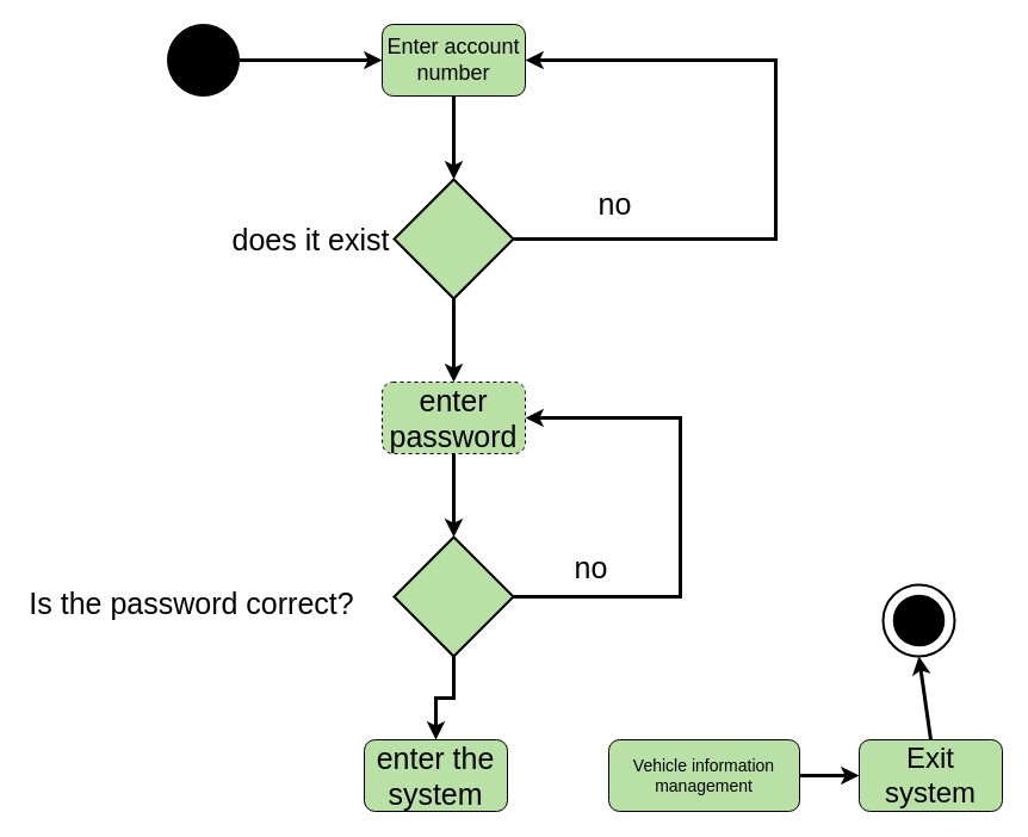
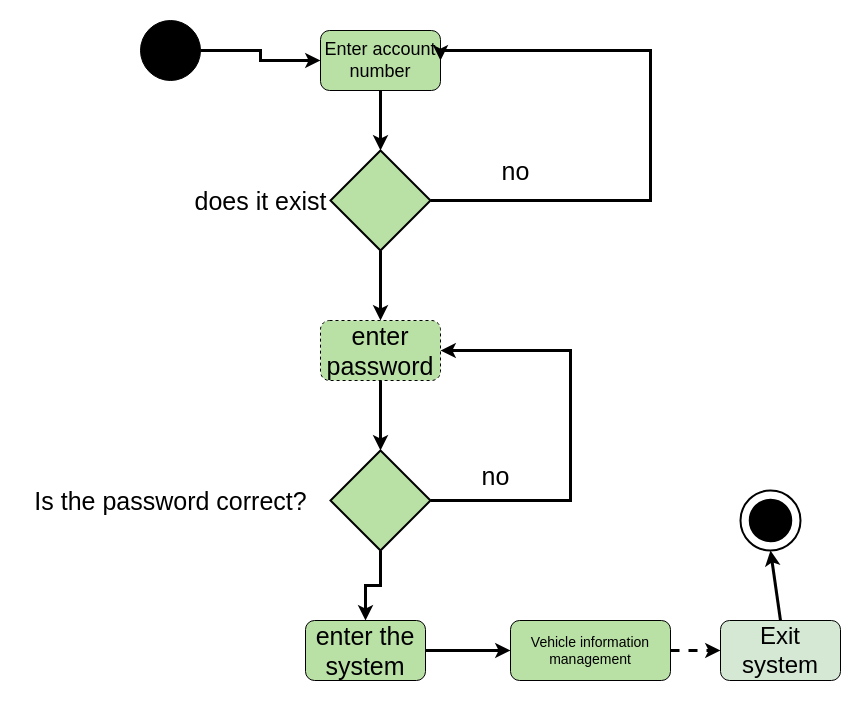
- <mxCell id="4" value="&lt;font style=&quot;font-size: 18px;&quot;&gt;Enter account number&lt;/font&gt;" style="rounded=1;whiteSpace=wrap;html=1;fillColor=#B9E0A5;" parent="1" vertex="1"><mxGeometry x="320" y="20" width="120" height="60" as="geometry" /></mxCell>
+ <mxCell id="4" value="&lt;font style=&quot;font-size: 18px;&quot;&gt;Enter account number&lt;/font&gt;" style="rounded=1;whiteSpace=wrap;html=1;fillColor=#B9E0A5;" parent="1" vertex="1"><mxGeometry x="320" y="30" width="120" height="60" as="geometry" /></mxCell>
- <mxCell id="23" value="&lt;font style=&quot;font-size: 25px;&quot;&gt;Is the password correct?&lt;/font&gt;" style="text;html=1;align=center;verticalAlign=middle;resizable=0;points=[];autosize=1;strokeColor=none;fillColor=none;" parent="1" vertex="1"><mxGeometry x="10" y="485" width="300" height="40" as="geometry" /></mxCell>
+ <mxCell id="23" value="&lt;font style=&quot;font-size: 25px;&quot;&gt;Is the password correct?&lt;/font&gt;" style="text;html=1;align=center;verticalAlign=middle;resizable=0;points=[];autosize=1;strokeColor=none;fillColor=none;" parent="1" vertex="1"><mxGeometry x="20" y="480" width="300" height="40" as="geometry" /></mxCell>
+ <mxCell id="12" style="edgeStyle=orthogonalEdgeStyle;rounded=0;orthogonalLoop=1;jettySize=auto;html=1;exitX=1;exitY=0.5;exitDx=0;exitDy=0;entryX=0;entryY=0.5;entryDx=0;entryDy=0;strokeWidth=3;" parent="1" source="13" target="15" edge="1"><mxGeometry relative="1" as="geometry" /></mxCell>
- <mxCell id="14" style="edgeStyle=orthogonalEdgeStyle;rounded=0;orthogonalLoop=1;jettySize=auto;html=1;exitX=1;exitY=0.5;exitDx=0;exitDy=0;entryX=0;entryY=0.5;entryDx=0;entryDy=0;strokeWidth=3;" parent="1" source="15" target="16" edge="1"><mxGeometry relative="1" as="geometry" /></mxCell>
+ <mxCell id="14" style="edgeStyle=orthogonalEdgeStyle;rounded=0;orthogonalLoop=1;jettySize=auto;html=1;exitX=1;exitY=0.5;exitDx=0;exitDy=0;entryX=0;entryY=0.5;entryDx=0;entryDy=0;strokeWidth=3;dashed=1;" parent="1" source="15" target="16" edge="1"><mxGeometry relative="1" as="geometry" /></mxCell>
- <mxCell id="16" value="&lt;font style=&quot;font-size: 24px;&quot;&gt;Exit system&lt;/font&gt;" style="rounded=1;whiteSpace=wrap;html=1;fillColor=#B9E0A5;" parent="1" vertex="1"><mxGeometry x="720" y="620" width="120" height="60" as="geometry" /></mxCell>
+ <mxCell id="16" value="&lt;font style=&quot;font-size: 24px;&quot;&gt;Exit system&lt;/font&gt;" style="rounded=1;whiteSpace=wrap;html=1;fillColor=#d5e8d4;" parent="1" vertex="1"><mxGeometry x="720" y="620" width="120" height="60" as="geometry" /></mxCell>
